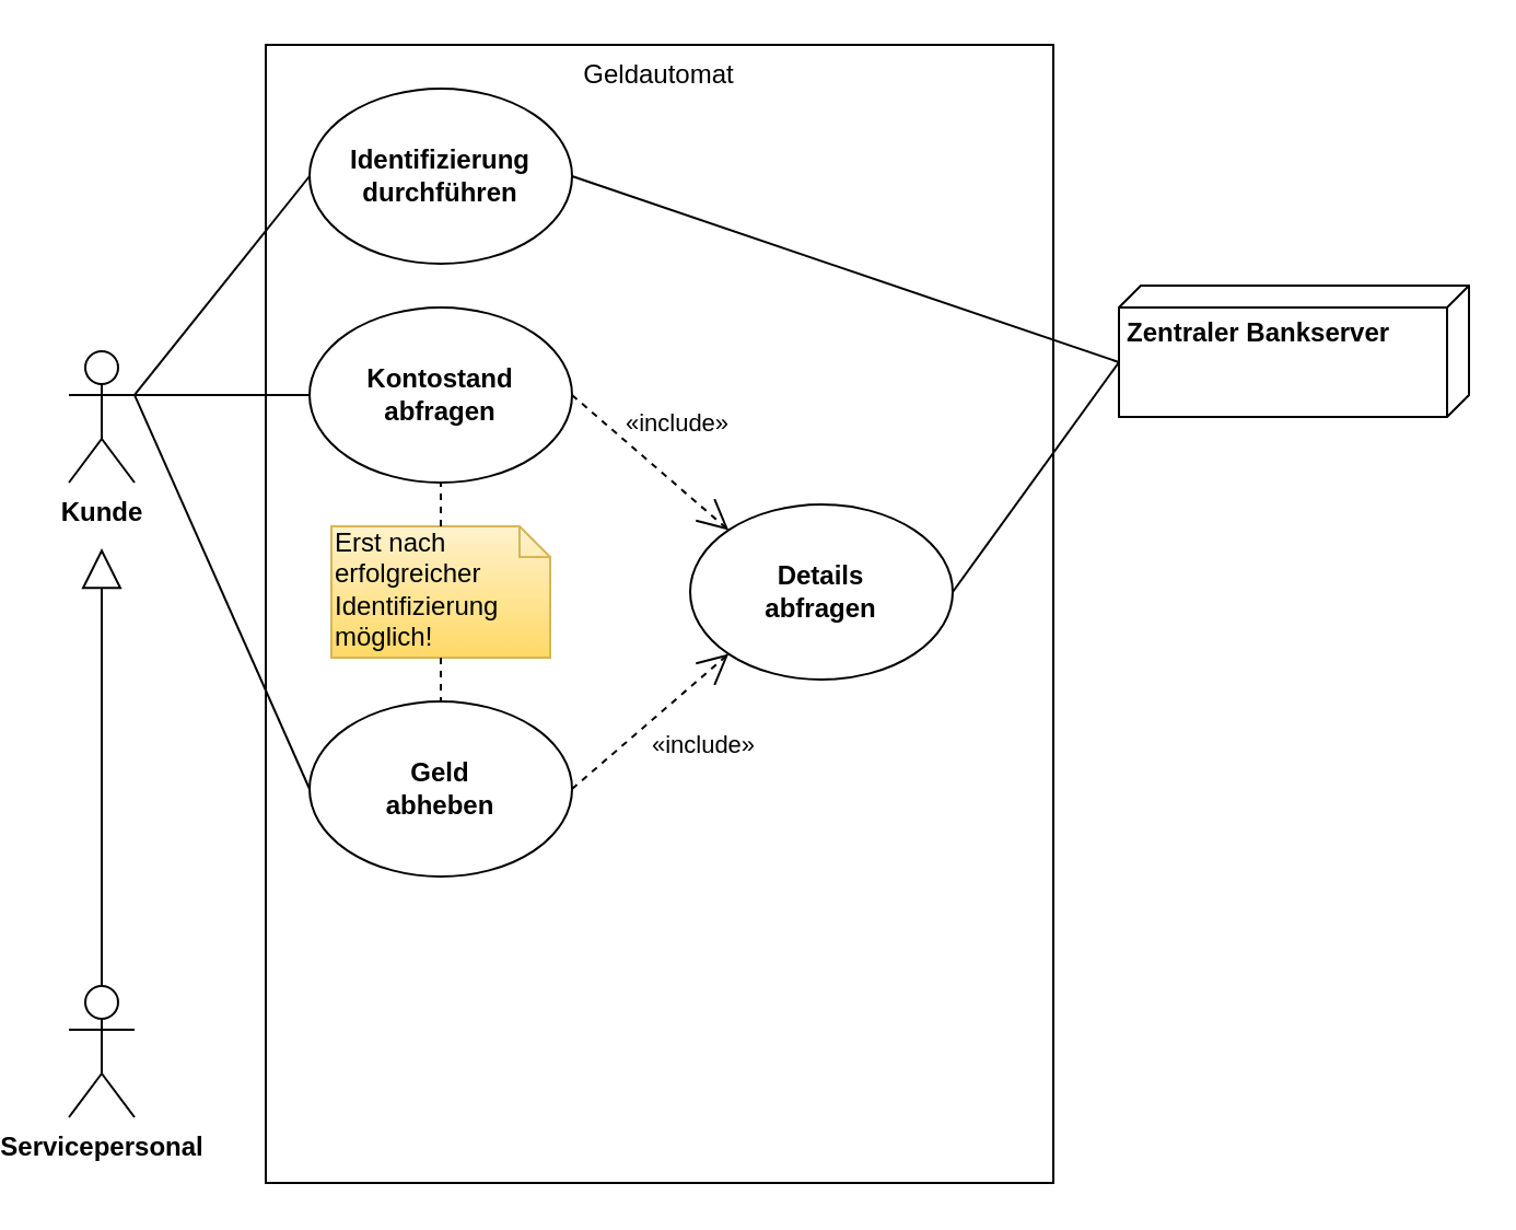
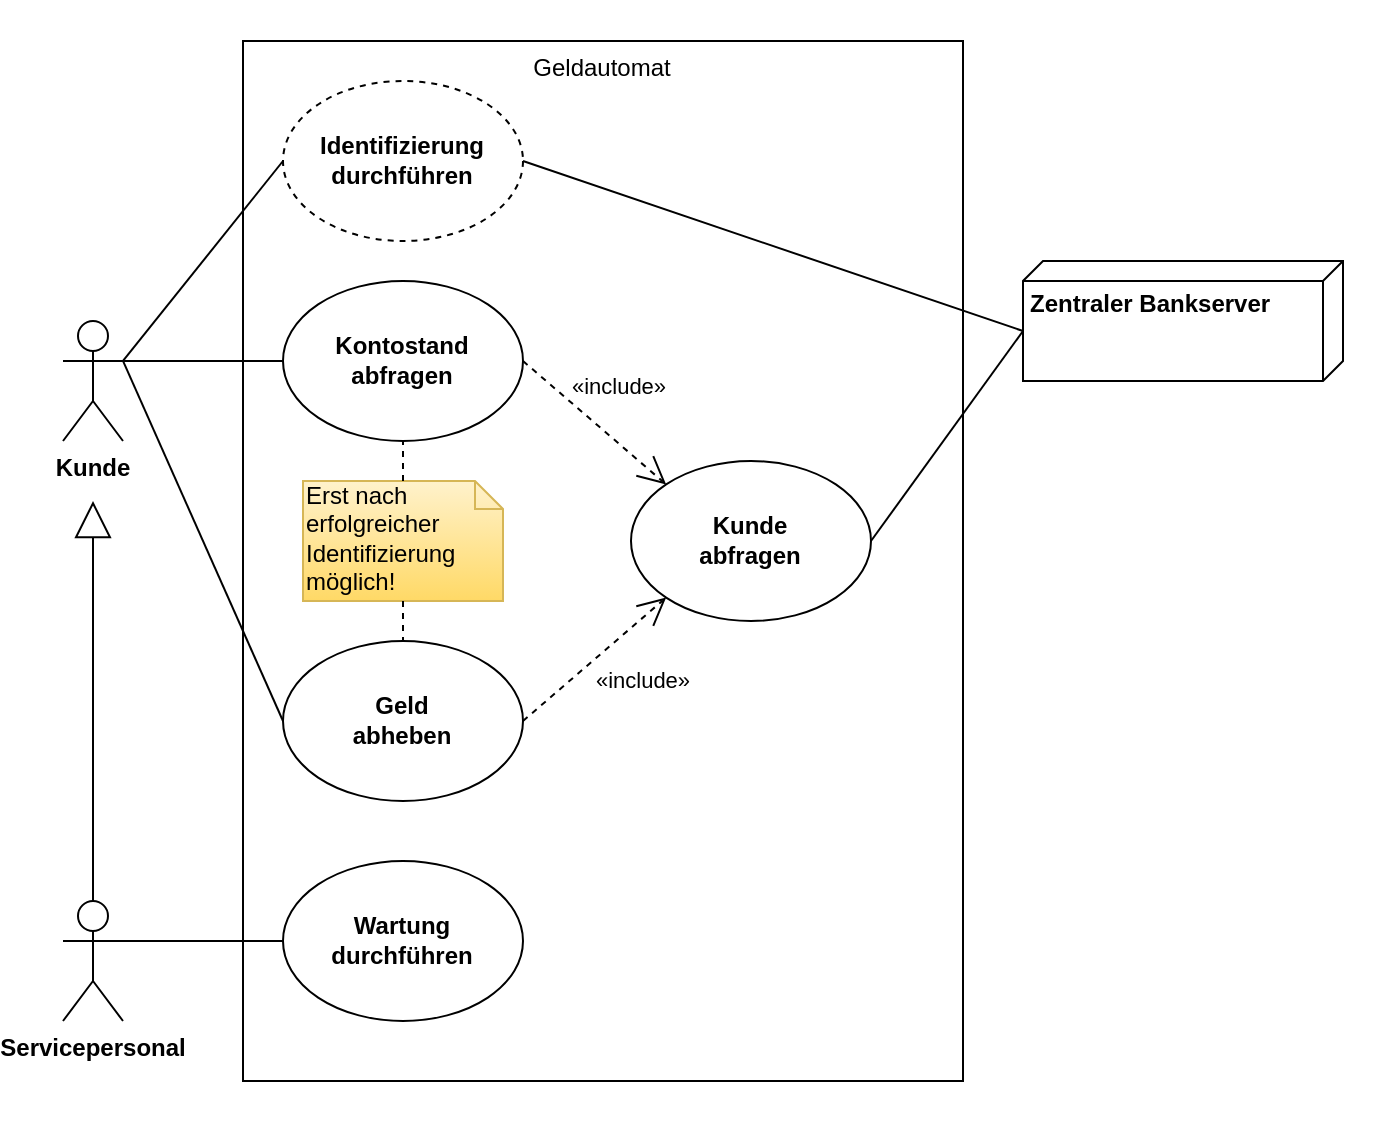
- <mxCell id="14" value="&lt;b&gt;Identifizierung&lt;br&gt;durchführen&lt;br&gt;&lt;/b&gt;" style="ellipse;whiteSpace=wrap;html=1;" vertex="1" parent="1"><mxGeometry x="130" y="40" width="120" height="80" as="geometry" /></mxCell>
+ <mxCell id="14" value="&lt;b&gt;Identifizierung&lt;br&gt;durchführen&lt;br&gt;&lt;/b&gt;" style="ellipse;whiteSpace=wrap;html=1;dashed=1;" vertex="1" parent="1"><mxGeometry x="130" y="40" width="120" height="80" as="geometry" /></mxCell>
- <mxCell id="13" value="&lt;b&gt;Details&lt;br&gt;abfragen&lt;br&gt;&lt;/b&gt;" style="ellipse;whiteSpace=wrap;html=1;" vertex="1" parent="1"><mxGeometry x="304" y="230" width="120" height="80" as="geometry" /></mxCell>
+ <mxCell id="13" value="&lt;b&gt;Kunde&lt;br&gt;abfragen&lt;br&gt;&lt;/b&gt;" style="ellipse;whiteSpace=wrap;html=1;" vertex="1" parent="1"><mxGeometry x="304" y="230" width="120" height="80" as="geometry" /></mxCell>
+ <mxCell id="11" value="" style="endArrow=none;html=1;strokeColor=#000000;exitX=1;exitY=0.333;exitDx=0;exitDy=0;exitPerimeter=0;entryX=0;entryY=0.5;entryDx=0;entryDy=0;" edge="1" parent="1" source="8" target="10"><mxGeometry width="50" height="50" relative="1" as="geometry"><mxPoint x="-60" y="310" as="sourcePoint" /><mxPoint x="50" y="270" as="targetPoint" /></mxGeometry></mxCell>
+ <mxCell id="10" value="&lt;b&gt;Wartung durchführen&lt;br&gt;&lt;/b&gt;" style="ellipse;whiteSpace=wrap;html=1;" vertex="1" parent="1"><mxGeometry x="130" y="430" width="120" height="80" as="geometry" /></mxCell>
